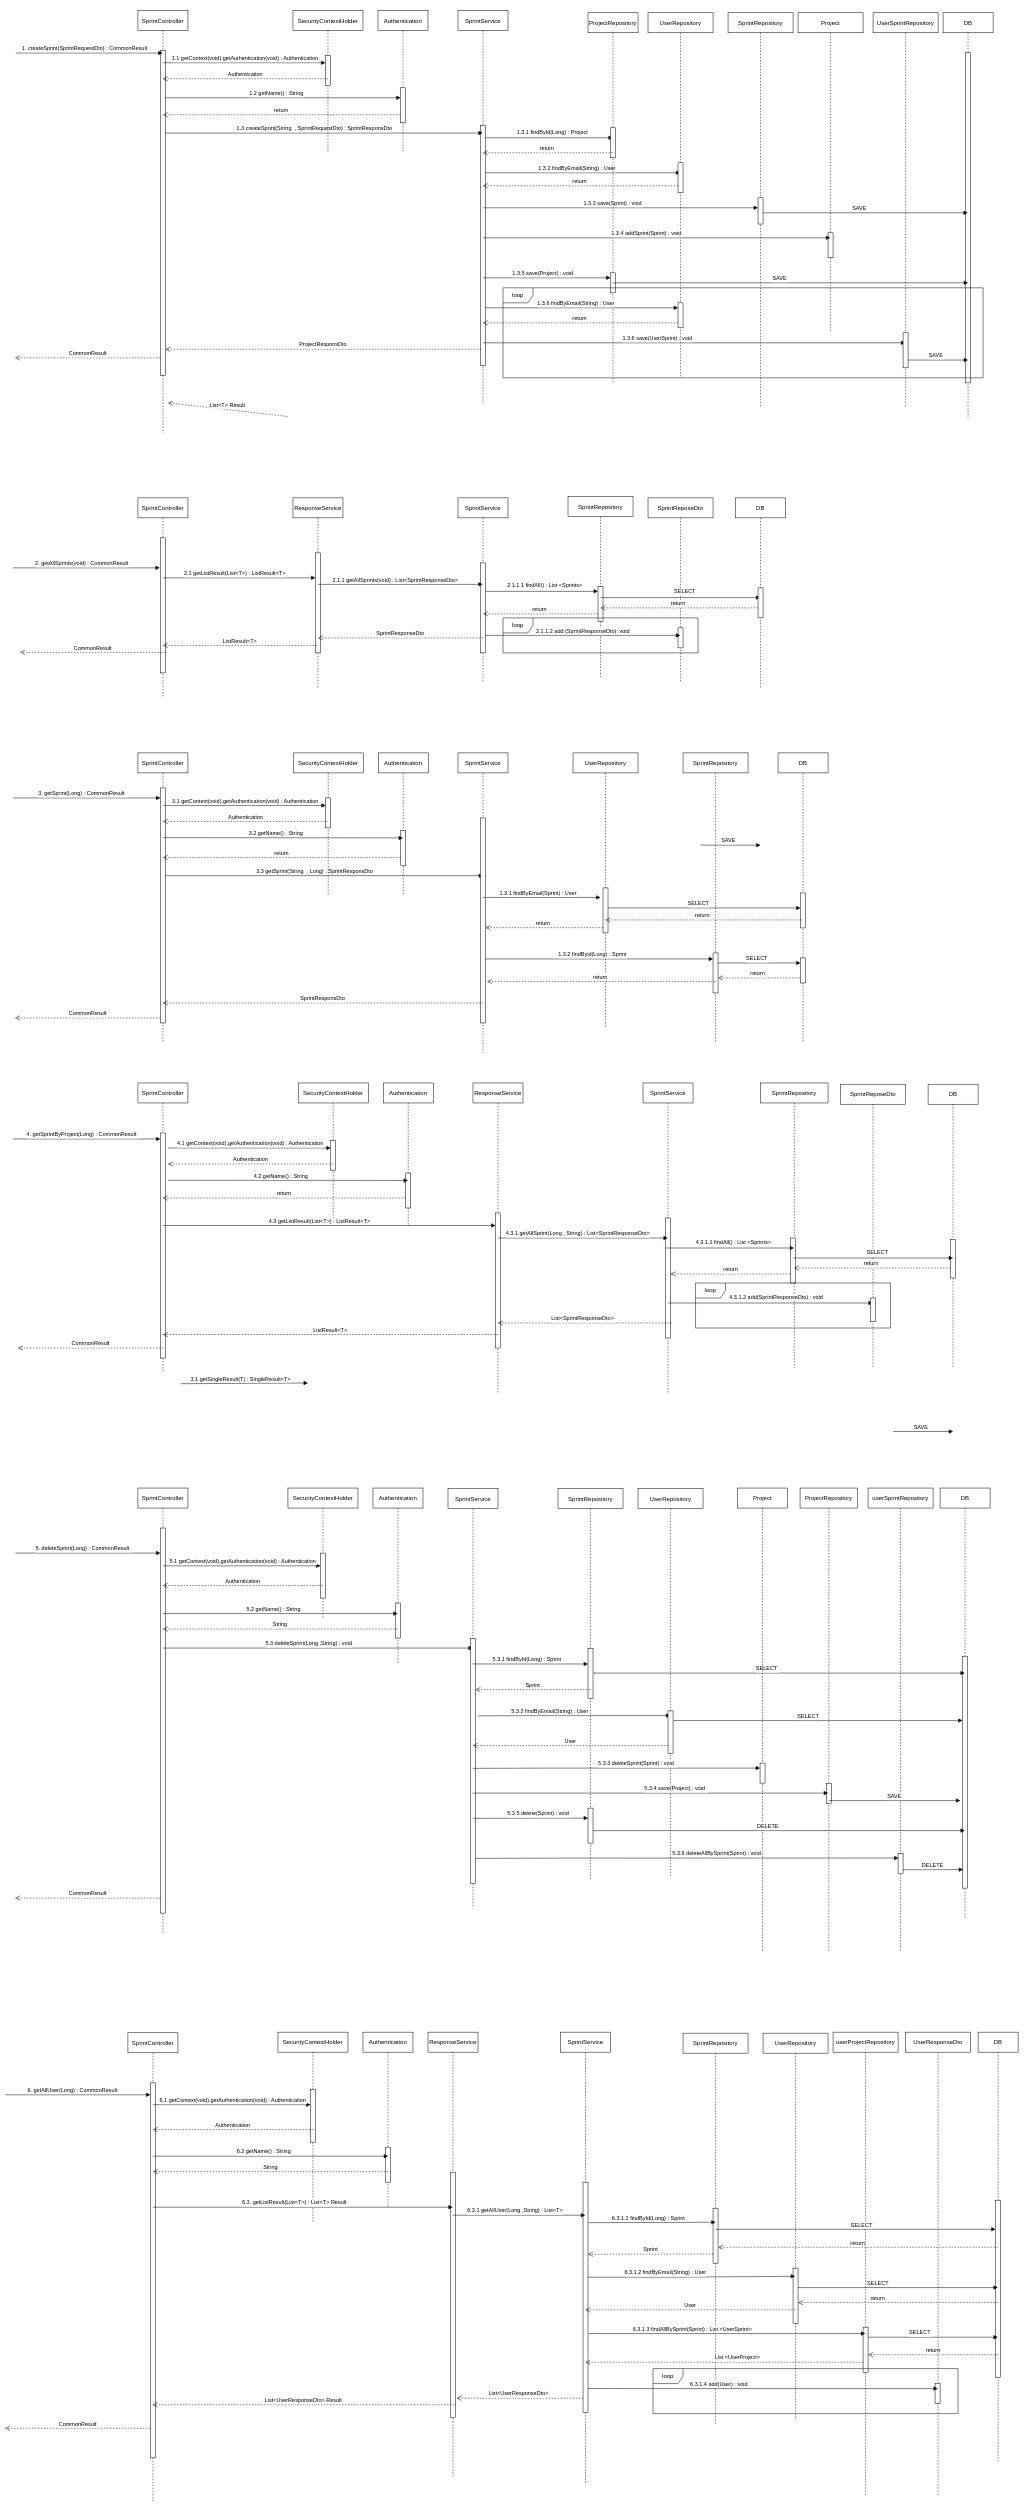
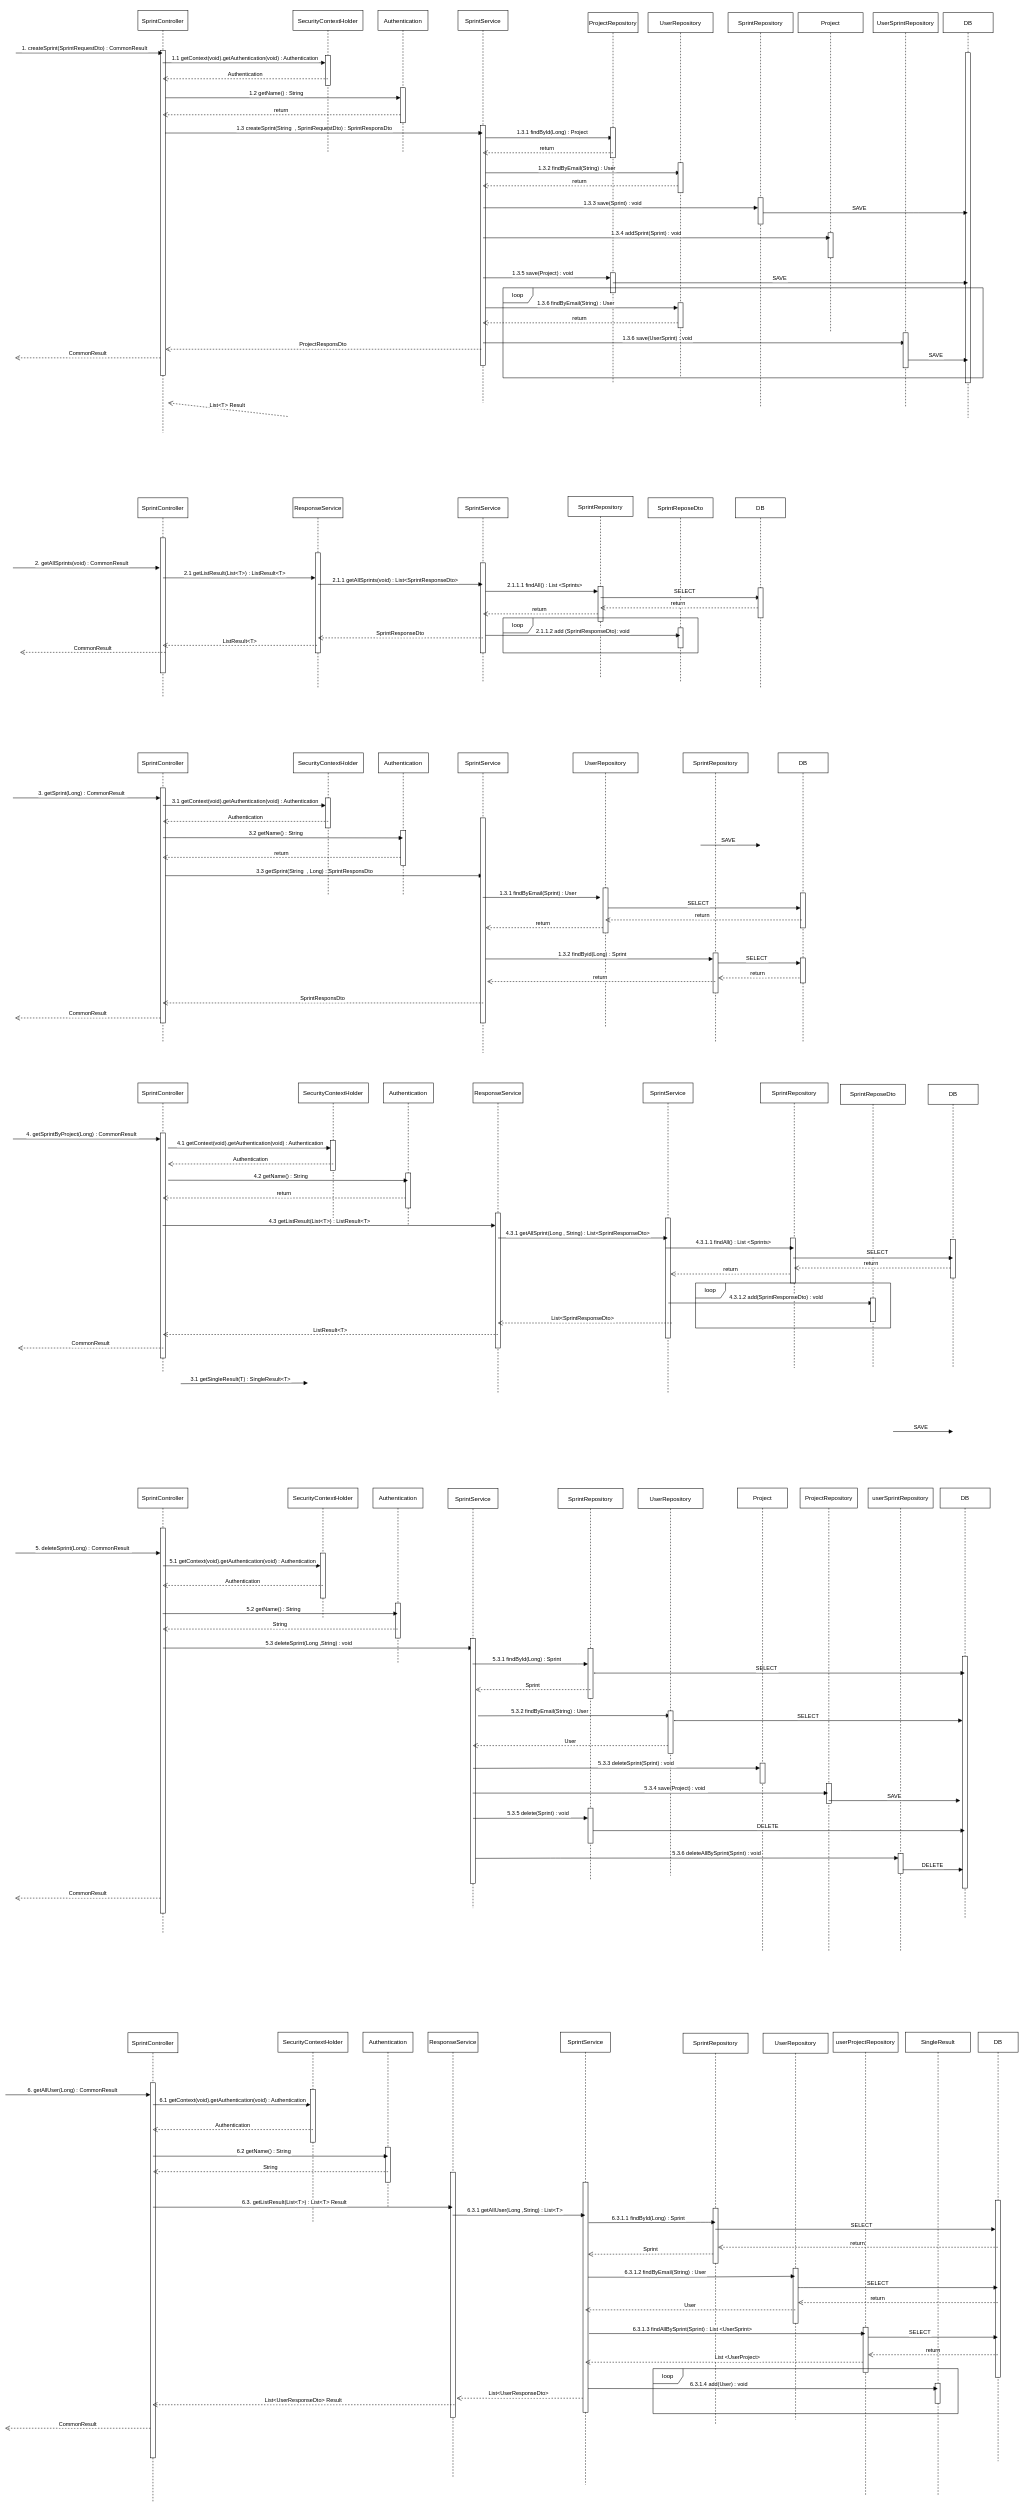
- <mxCell id="216" value="UserResponseDto" style="shape=umlLifeline;perimeter=lifelinePerimeter;container=1;collapsible=0;recursiveResize=0;rounded=0;shadow=0;strokeWidth=1;" vertex="1" parent="1"><mxGeometry x="1805" y="4063" width="130" height="925" as="geometry" /></mxCell>
+ <mxCell id="216" value="SingleResult" style="shape=umlLifeline;perimeter=lifelinePerimeter;container=1;collapsible=0;recursiveResize=0;rounded=0;shadow=0;strokeWidth=1;" vertex="1" parent="1"><mxGeometry x="1805" y="4063" width="130" height="925" as="geometry" /></mxCell>
